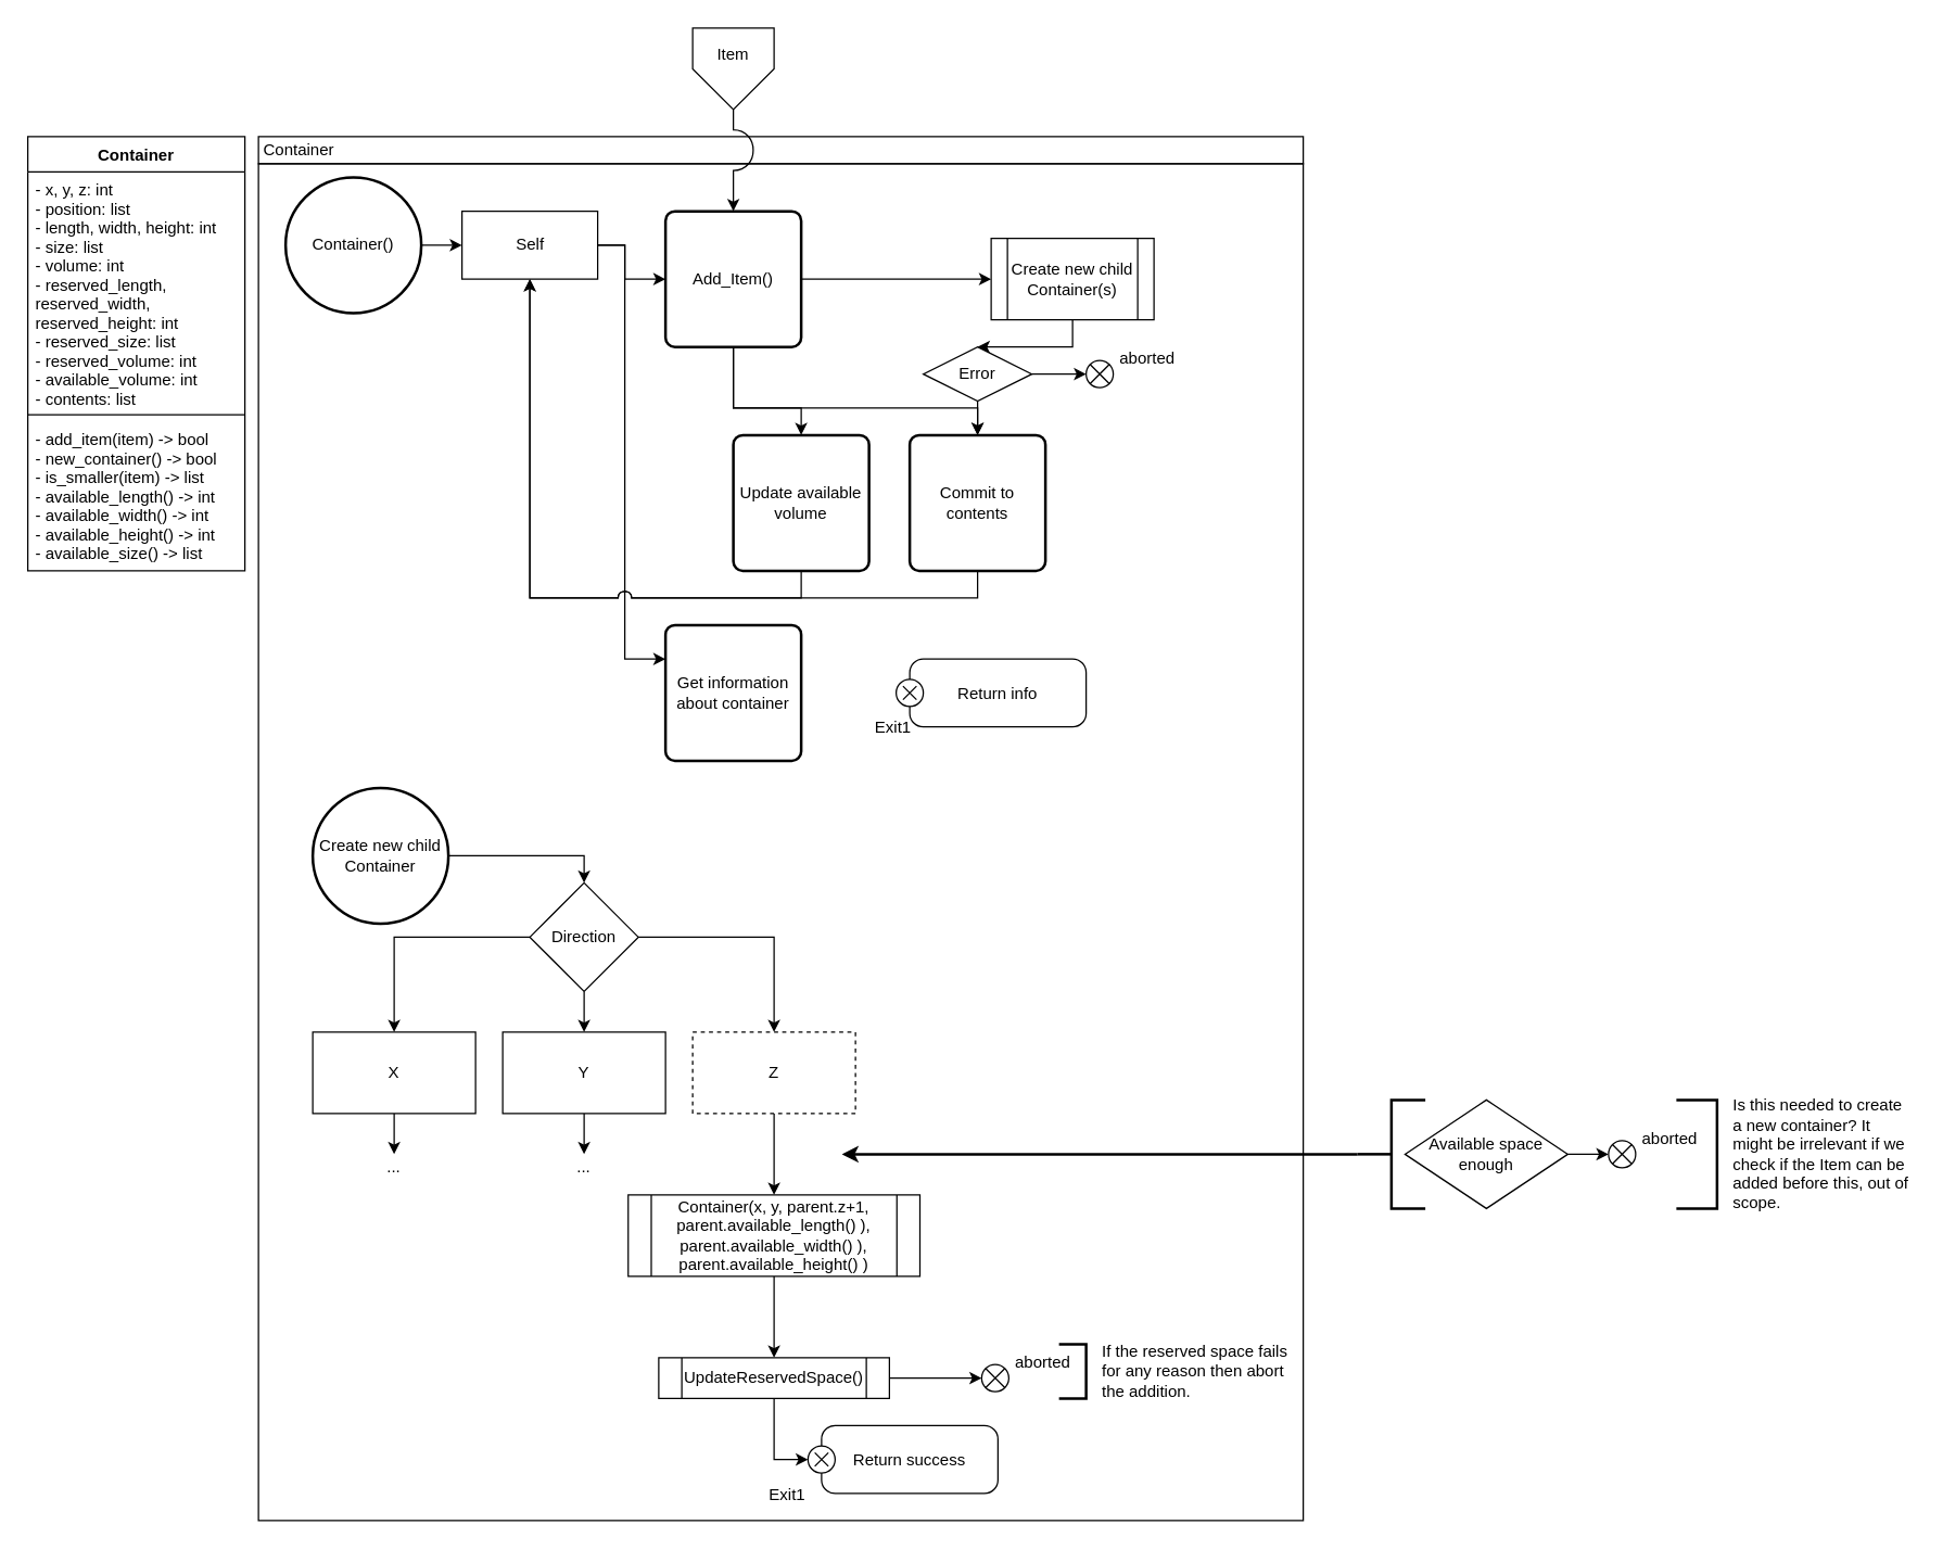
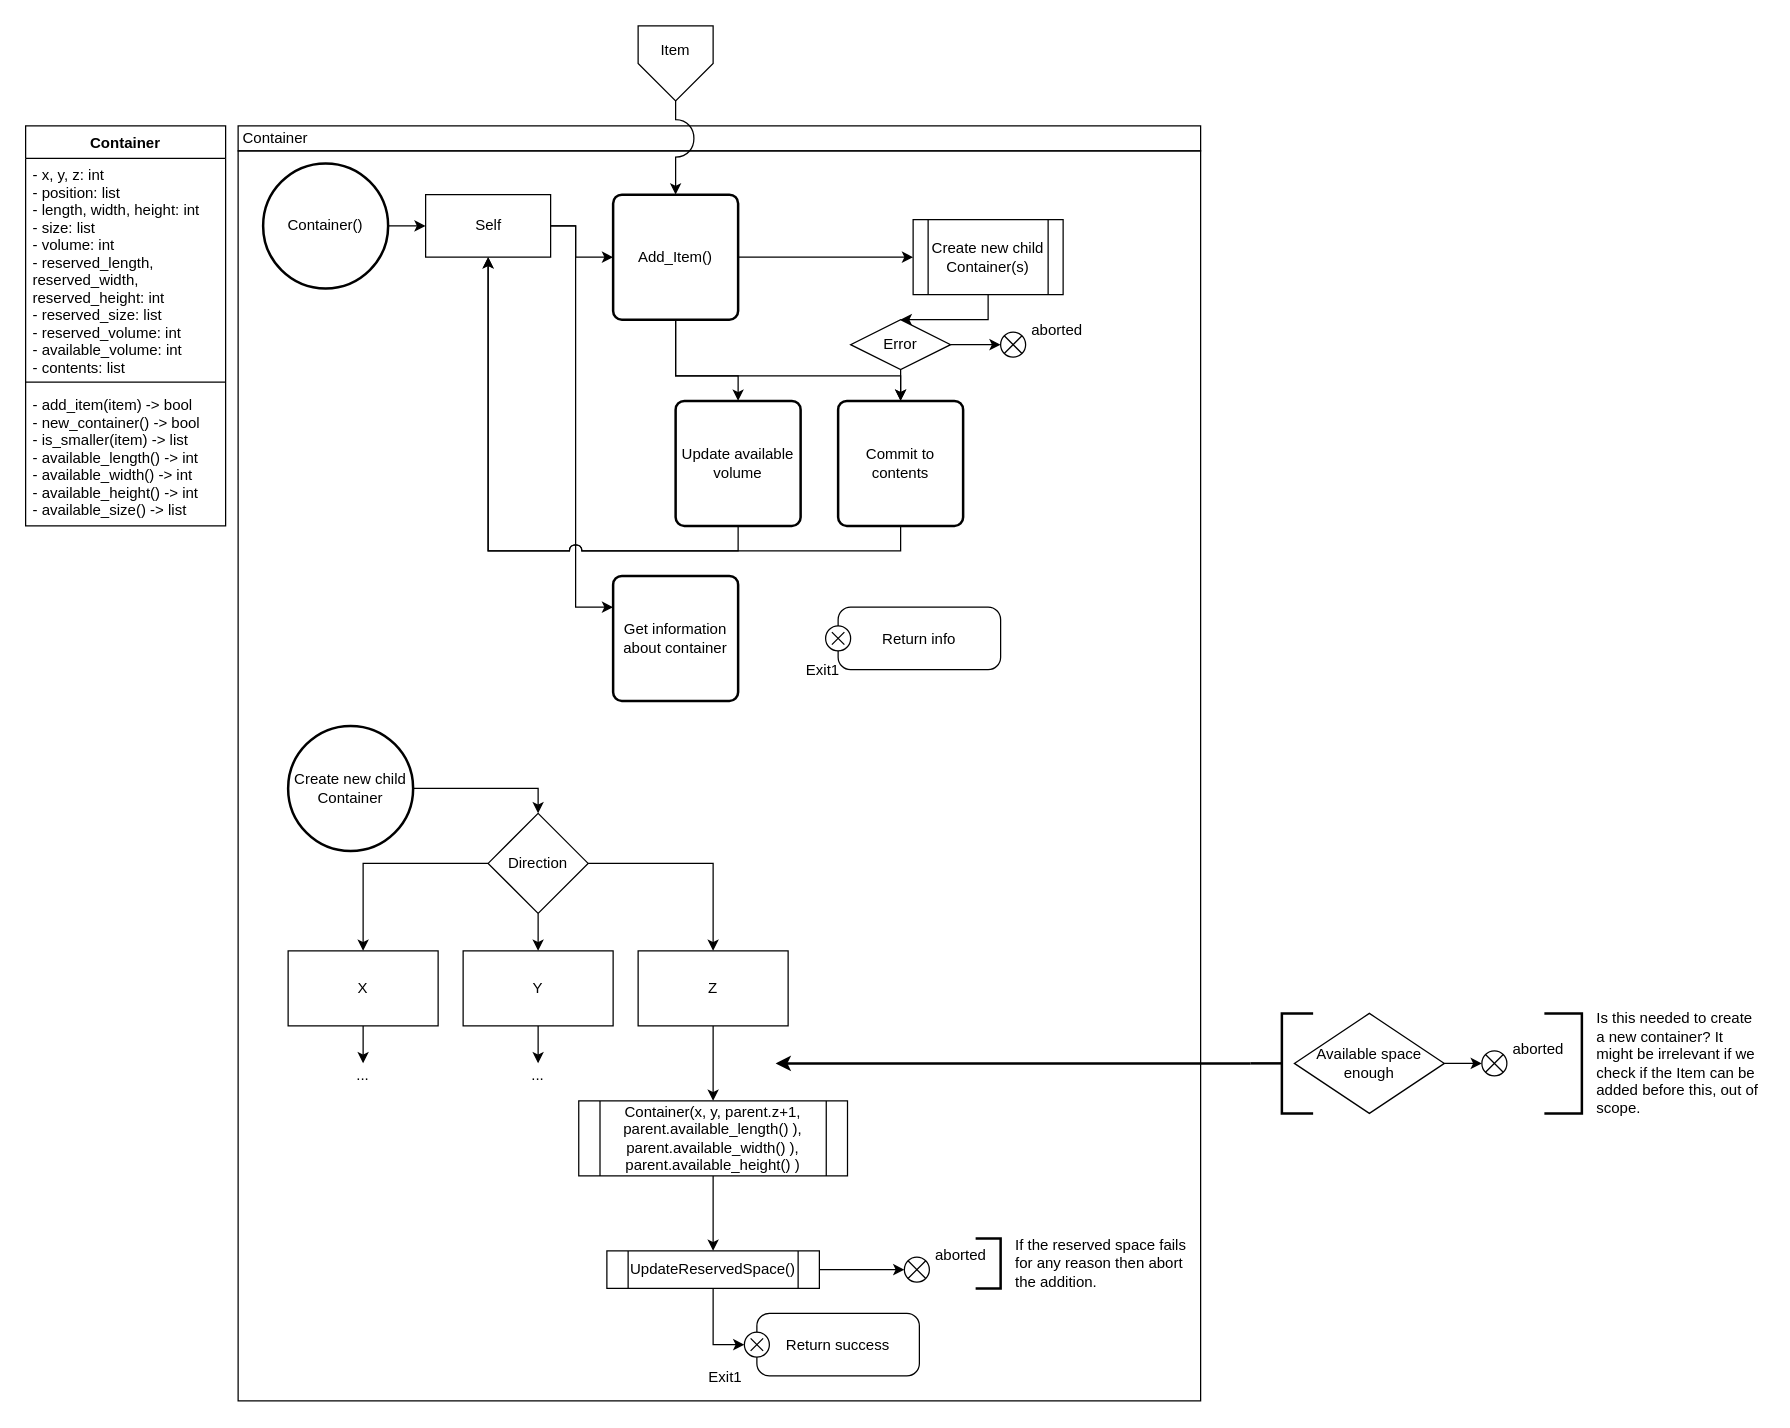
- <mxCell id="28" value="Z" style="rounded=0;whiteSpace=wrap;html=1;dashed=1;" parent="1" vertex="1"><mxGeometry x="510" y="760" width="120" height="60" as="geometry" /></mxCell>
+ <mxCell id="28" value="Z" style="rounded=0;whiteSpace=wrap;html=1;" parent="1" vertex="1"><mxGeometry x="510" y="760" width="120" height="60" as="geometry" /></mxCell>
